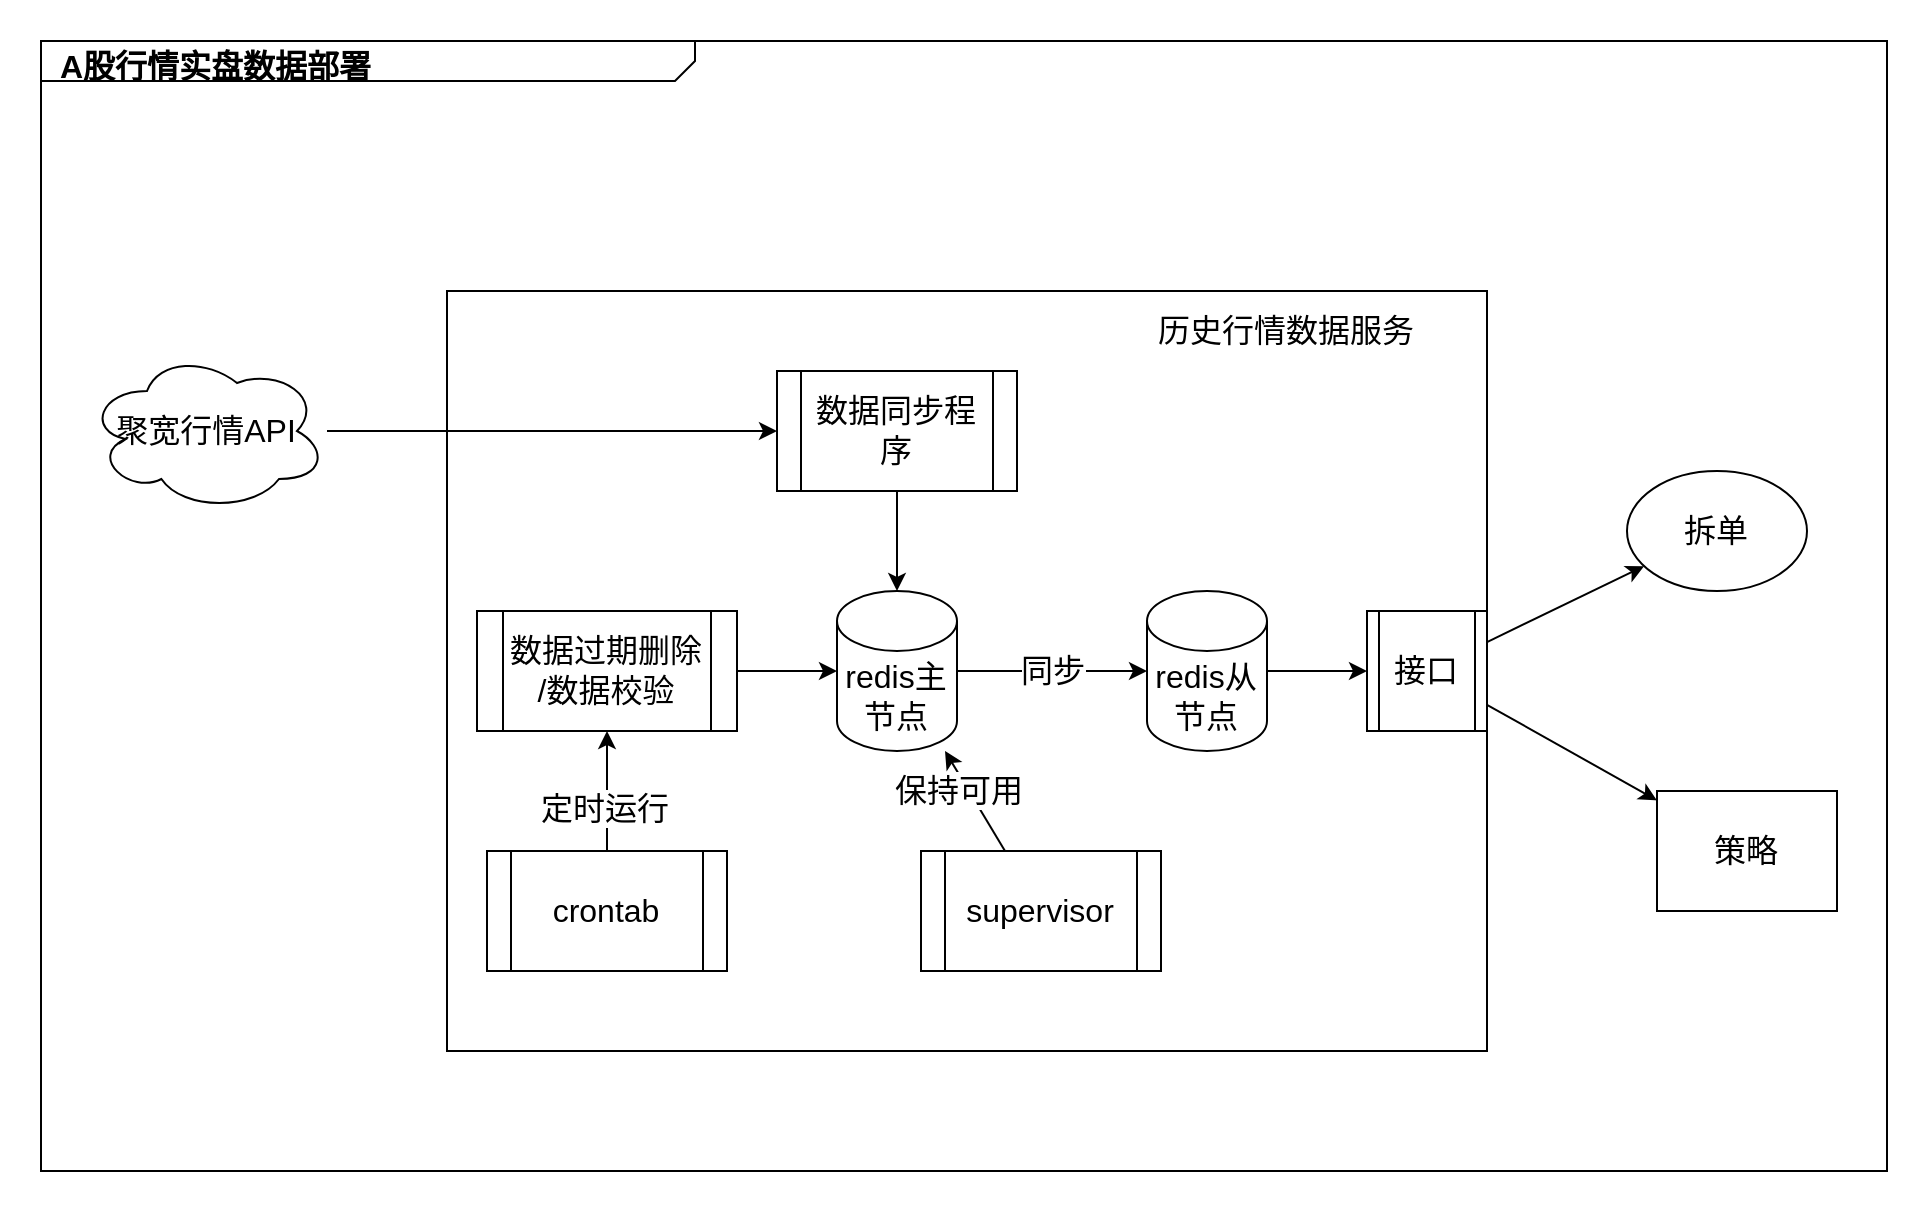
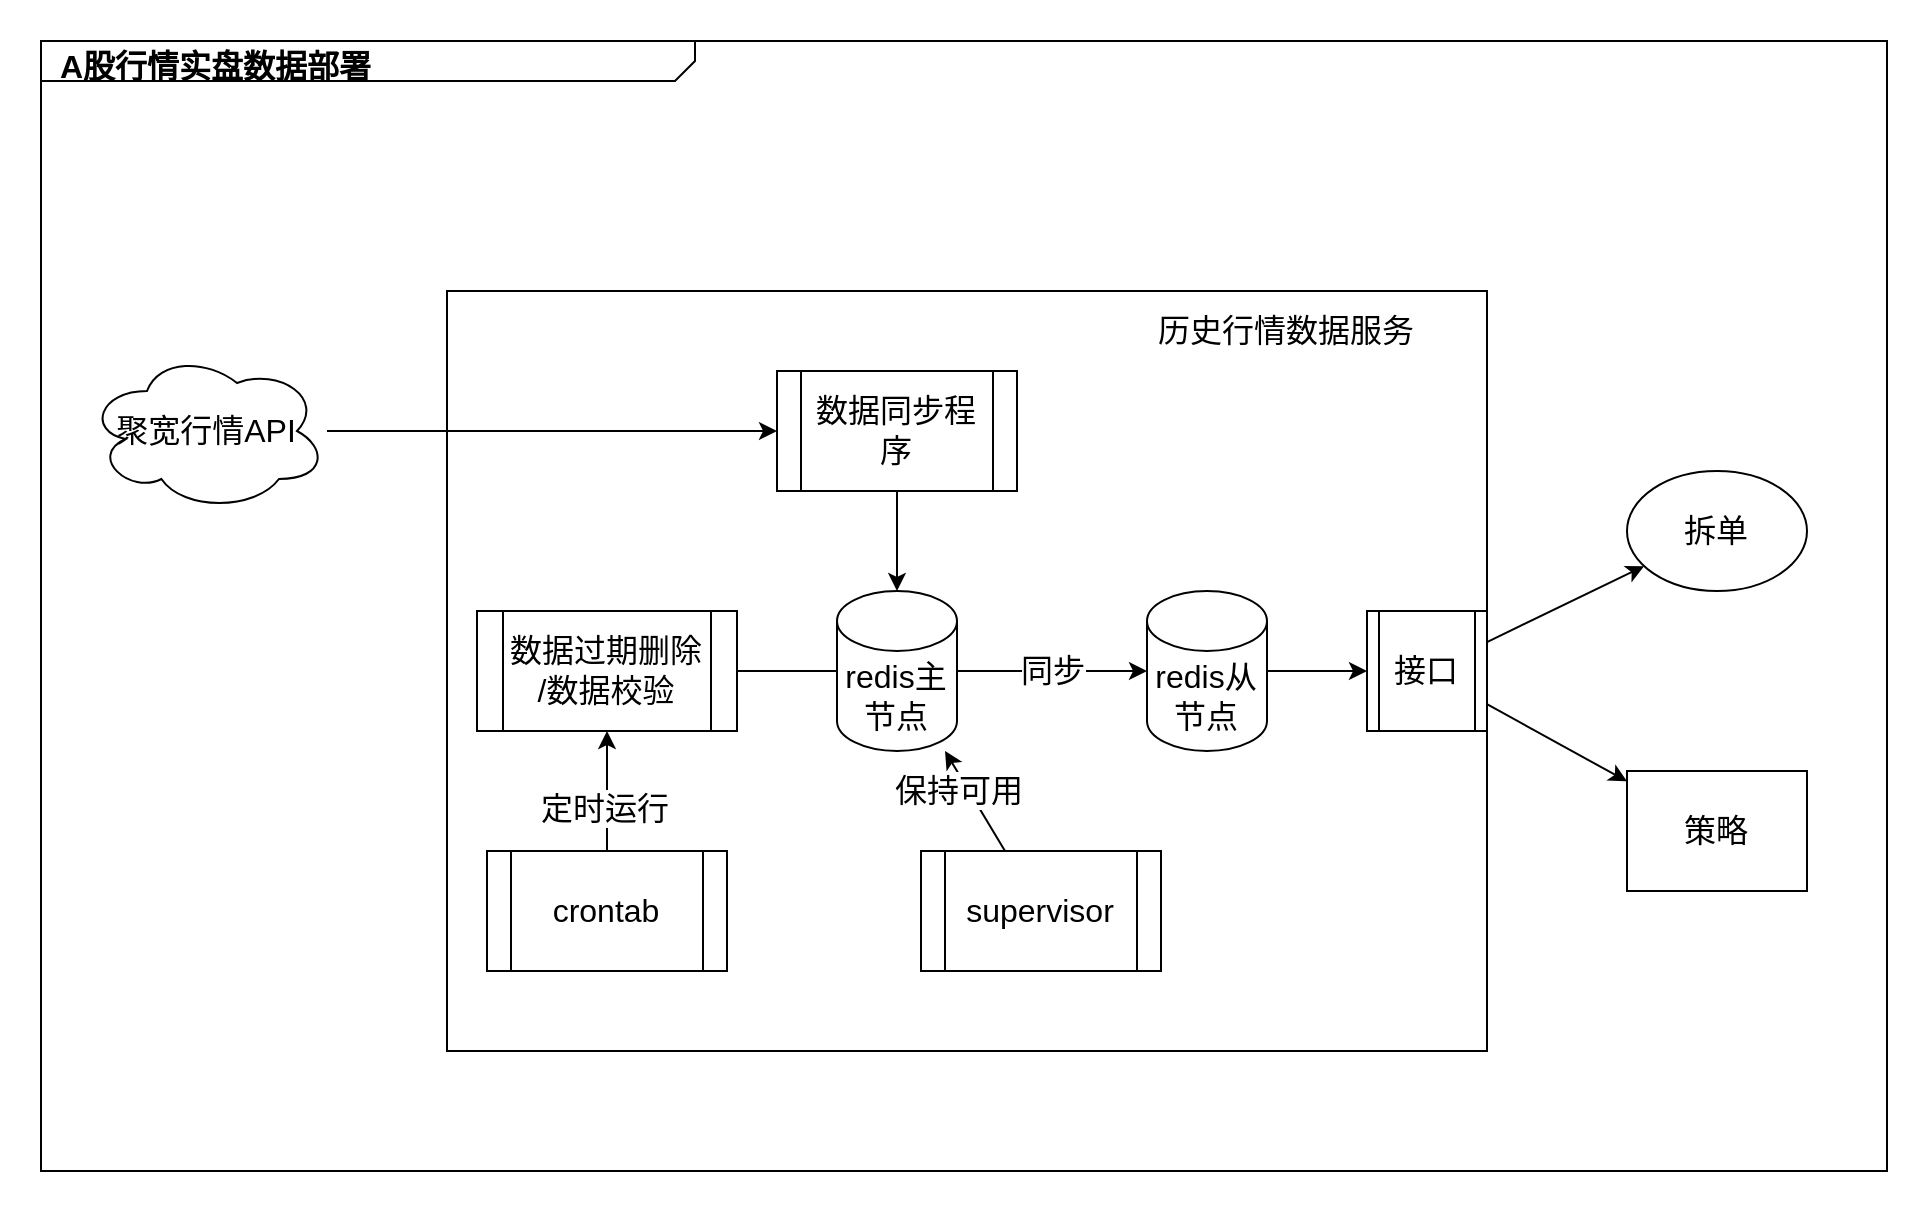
- <mxCell id="19" value="" style="endArrow=classic;html=1;fontSize=16;" edge="1" parent="1" source="17" target="15"><mxGeometry width="50" height="50" relative="1" as="geometry"><mxPoint x="458" y="225" as="sourcePoint" /><mxPoint x="458" y="265" as="targetPoint" /></mxGeometry></mxCell>
+ <mxCell id="19" value="" style="endArrow=none;html=1;fontSize=16;" edge="1" parent="1" source="17" target="15"><mxGeometry width="50" height="50" relative="1" as="geometry"><mxPoint x="458" y="225" as="sourcePoint" /><mxPoint x="458" y="265" as="targetPoint" /></mxGeometry></mxCell>
- <mxCell id="26" value="策略" style="rounded=0;whiteSpace=wrap;html=1;fontSize=16;" vertex="1" parent="1"><mxGeometry x="828" y="395" width="90" height="60" as="geometry" /></mxCell>
+ <mxCell id="26" value="策略" style="rounded=0;whiteSpace=wrap;html=1;fontSize=16;" vertex="1" parent="1"><mxGeometry x="813" y="385" width="90" height="60" as="geometry" /></mxCell>
